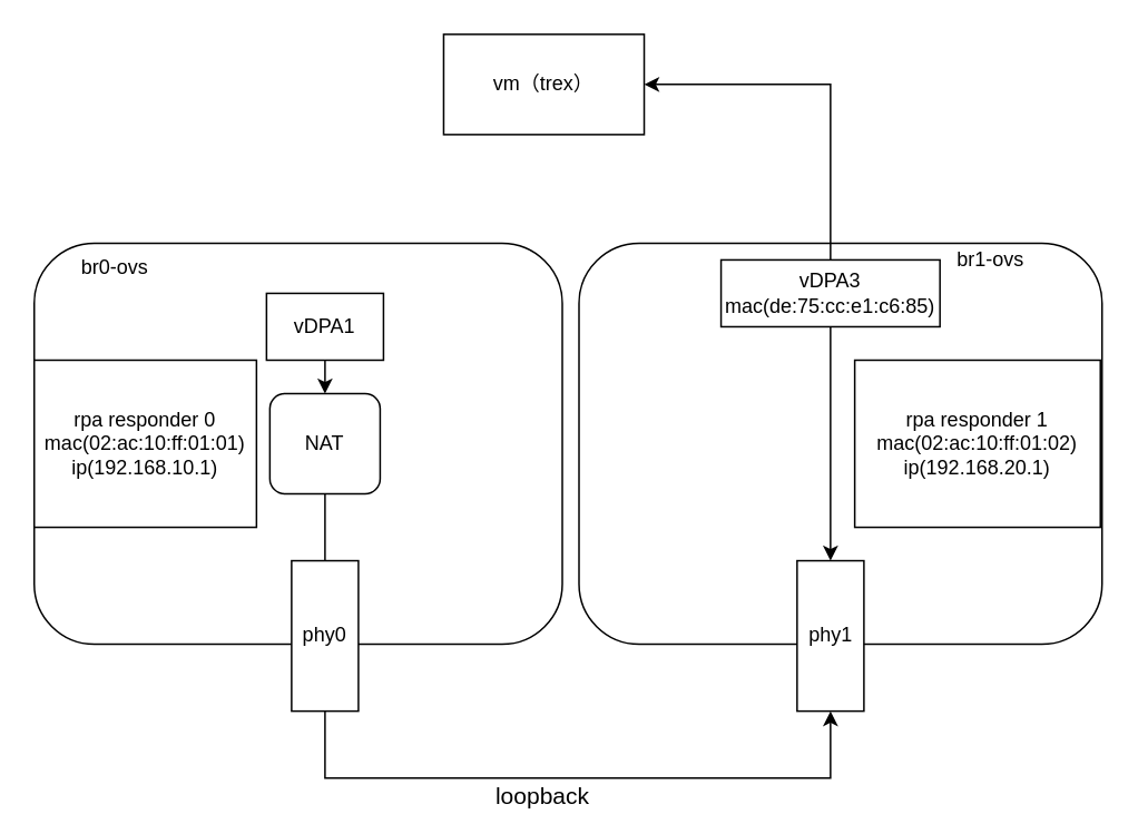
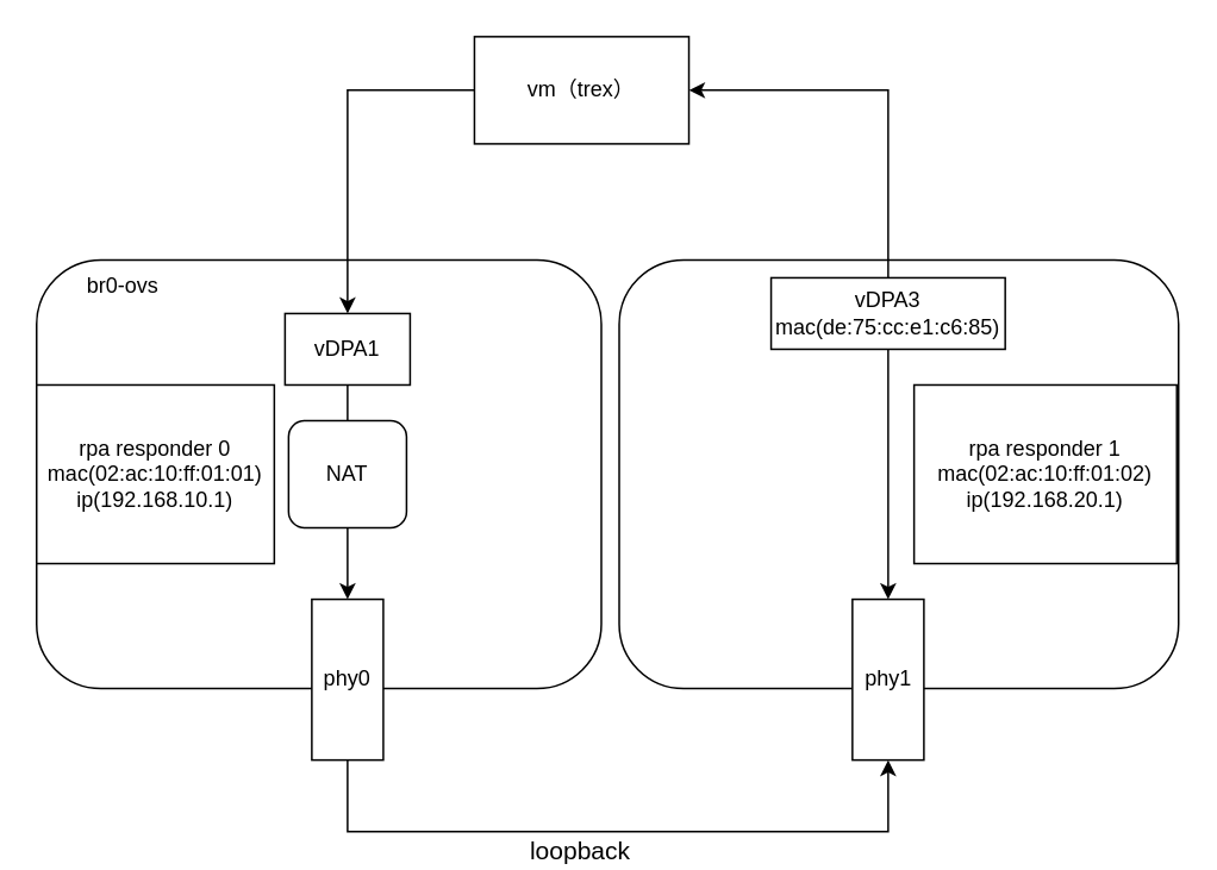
+ <mxCell id="11" style="edgeStyle=orthogonalEdgeStyle;rounded=0;orthogonalLoop=1;jettySize=auto;html=1;exitX=0.5;exitY=0;exitDx=0;exitDy=0;entryX=0;entryY=0.5;entryDx=0;entryDy=0;startArrow=classic;startFill=1;endArrow=none;endFill=0;" edge="1" parent="1" source="13" target="5"><mxGeometry relative="1" as="geometry" /></mxCell>
- <mxCell id="20" value="br1-ovs" style="text;html=1;align=center;verticalAlign=middle;resizable=0;points=[];autosize=1;" vertex="1" parent="1"><mxGeometry x="562" y="145" width="60" height="20" as="geometry" /></mxCell>
- <mxCell id="12" style="edgeStyle=orthogonalEdgeStyle;rounded=0;orthogonalLoop=1;jettySize=auto;html=1;exitX=0.5;exitY=1;exitDx=0;exitDy=0;entryX=0.5;entryY=0;entryDx=0;entryDy=0;startArrow=none;startFill=0;endArrow=classic;endFill=1;" edge="1" parent="1" source="13" target="18"><mxGeometry relative="1" as="geometry" /></mxCell>
+ <mxCell id="12" style="edgeStyle=orthogonalEdgeStyle;rounded=0;orthogonalLoop=1;jettySize=auto;html=1;exitX=0.5;exitY=1;exitDx=0;exitDy=0;entryX=0.5;entryY=0;entryDx=0;entryDy=0;startArrow=none;startFill=0;endArrow=none;endFill=1;" edge="1" parent="1" source="13" target="18"><mxGeometry relative="1" as="geometry" /></mxCell>
- <mxCell id="17" style="edgeStyle=orthogonalEdgeStyle;rounded=0;orthogonalLoop=1;jettySize=auto;html=1;exitX=0.5;exitY=1;exitDx=0;exitDy=0;entryX=0.5;entryY=0;entryDx=0;entryDy=0;startArrow=none;startFill=0;endArrow=none;endFill=1;" edge="1" parent="1" source="18" target="6"><mxGeometry relative="1" as="geometry"><mxPoint x="194" y="335" as="targetPoint" /></mxGeometry></mxCell>
+ <mxCell id="17" style="edgeStyle=orthogonalEdgeStyle;rounded=0;orthogonalLoop=1;jettySize=auto;html=1;exitX=0.5;exitY=1;exitDx=0;exitDy=0;entryX=0.5;entryY=0;entryDx=0;entryDy=0;startArrow=none;startFill=0;endArrow=classic;endFill=1;" edge="1" parent="1" source="18" target="6"><mxGeometry relative="1" as="geometry"><mxPoint x="194" y="335" as="targetPoint" /></mxGeometry></mxCell>
